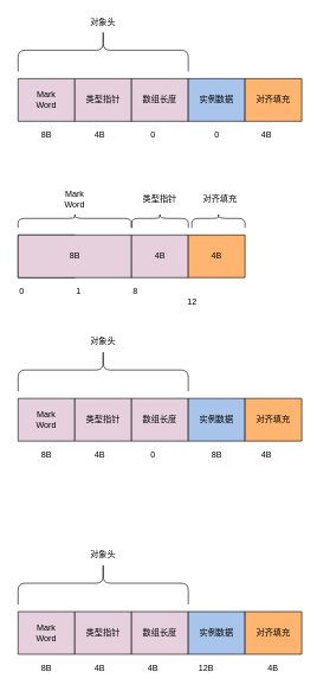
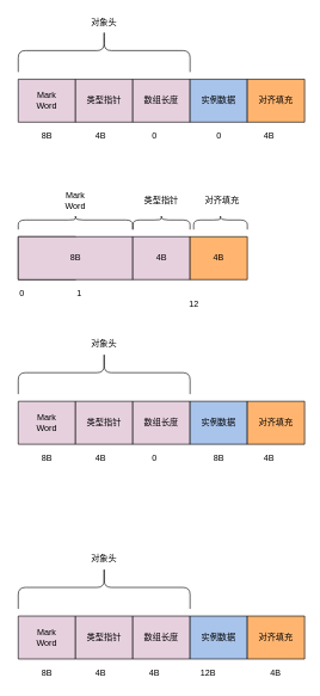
- <mxCell id="28" value="8" style="text;html=1;align=center;verticalAlign=middle;resizable=0;points=[];autosize=1;" parent="1" vertex="1"><mxGeometry x="180" y="400" width="20" height="20" as="geometry" /></mxCell>
